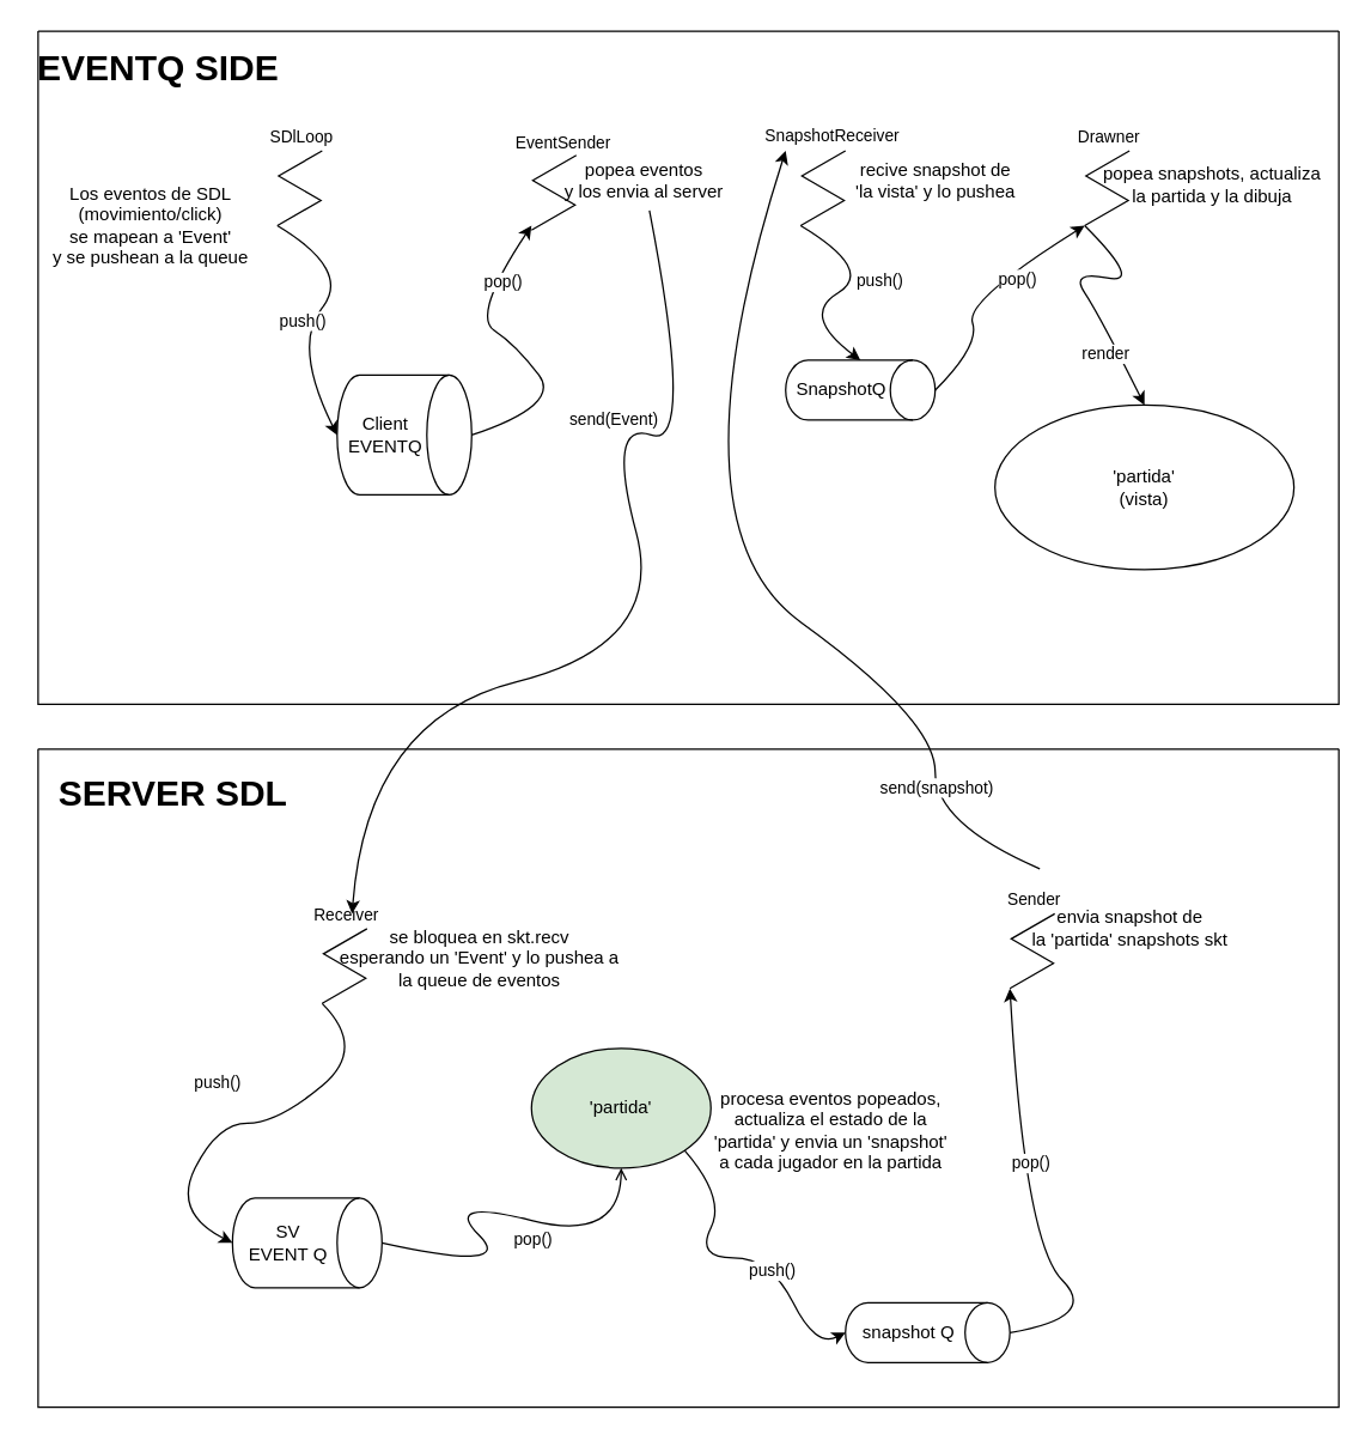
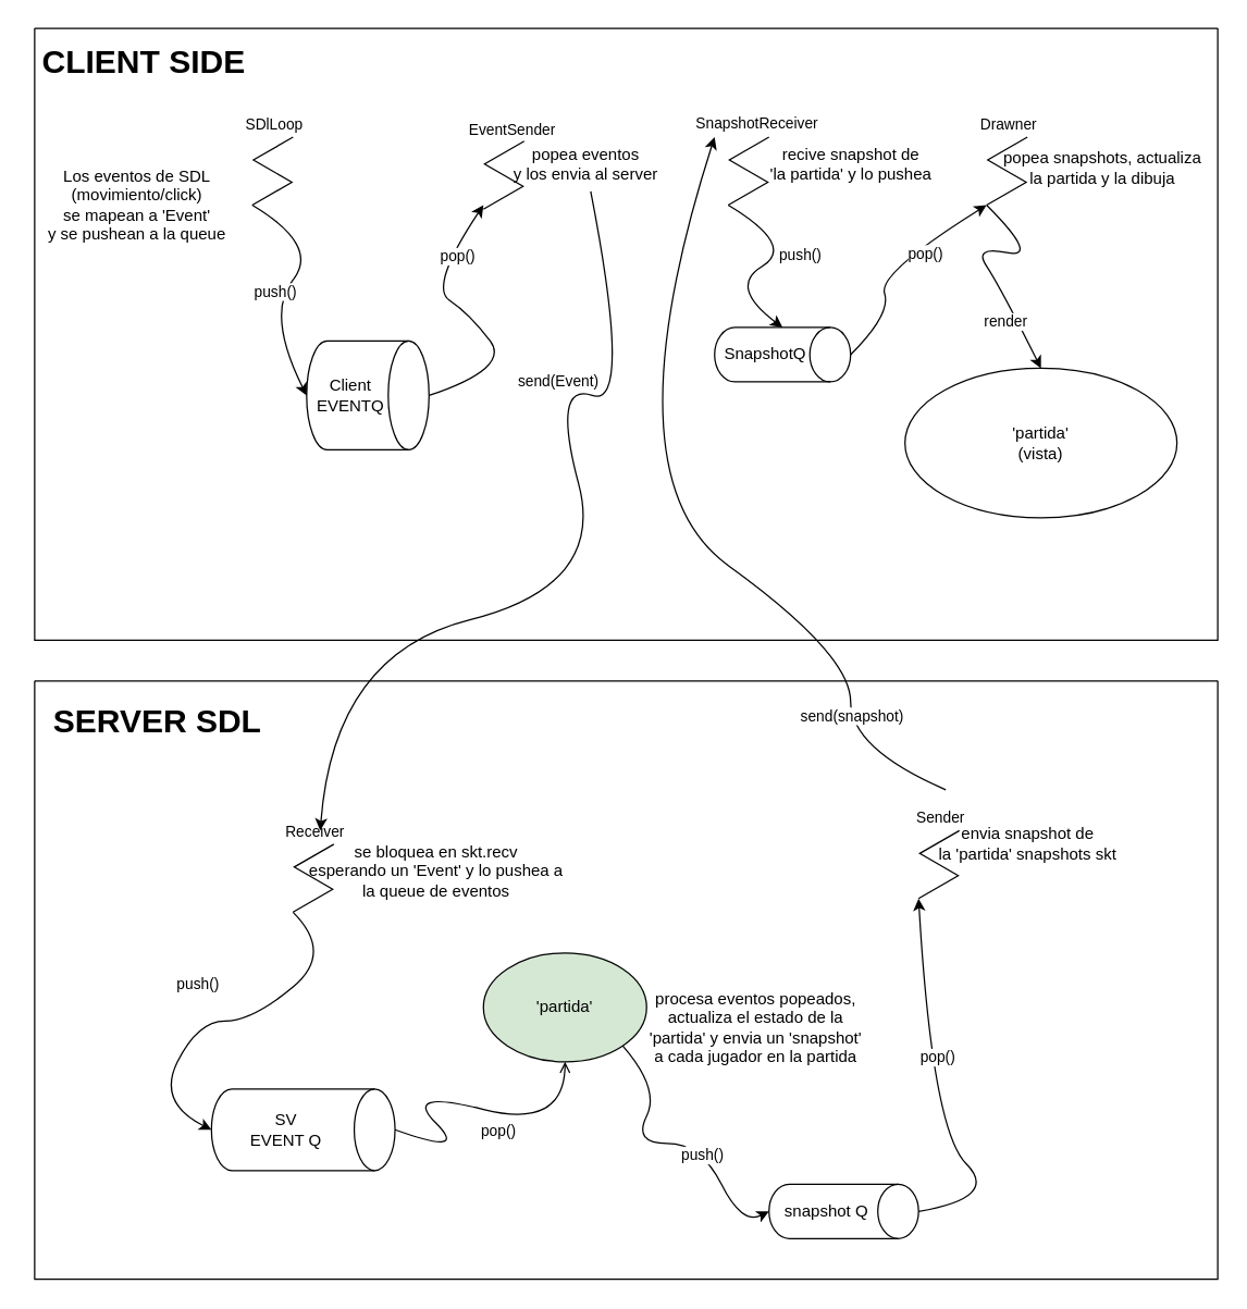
- <mxCell id="32" value="&lt;b&gt;&lt;font style=&quot;font-size: 24px;&quot;&gt;EVENTQ SIDE&lt;/font&gt;&lt;/b&gt;" style="text;html=1;align=center;verticalAlign=middle;resizable=0;points=[];autosize=1;strokeColor=none;fillColor=none;" vertex="1" parent="23"><mxGeometry x="-5" y="5" width="170" height="40" as="geometry" /></mxCell>
+ <mxCell id="32" value="&lt;b&gt;&lt;font style=&quot;font-size: 24px;&quot;&gt;CLIENT SIDE&lt;/font&gt;&lt;/b&gt;" style="text;html=1;align=center;verticalAlign=middle;resizable=0;points=[];autosize=1;strokeColor=none;fillColor=none;" vertex="1" parent="23"><mxGeometry x="-5" y="5" width="170" height="40" as="geometry" /></mxCell>
- <mxCell id="30" value="&lt;div&gt;recive snapshot de&lt;/div&gt;&lt;div&gt;'la vista' y lo pushea&lt;br&gt;&lt;/div&gt;" style="text;html=1;align=center;verticalAlign=middle;resizable=0;points=[];autosize=1;strokeColor=none;fillColor=none;" vertex="1" parent="23"><mxGeometry x="530" y="80" width="140" height="40" as="geometry" /></mxCell>
+ <mxCell id="30" value="&lt;div&gt;recive snapshot de&lt;/div&gt;&lt;div&gt;'la partida' y lo pushea&lt;br&gt;&lt;/div&gt;" style="text;html=1;align=center;verticalAlign=middle;resizable=0;points=[];autosize=1;strokeColor=none;fillColor=none;" vertex="1" parent="23"><mxGeometry x="530" y="80" width="140" height="40" as="geometry" /></mxCell>
- <mxCell id="36" value="&lt;div&gt;SV &lt;br&gt;&lt;/div&gt;&lt;div&gt;EVENT Q&lt;br&gt;&lt;/div&gt;" style="shape=cylinder3;whiteSpace=wrap;html=1;boundedLbl=1;backgroundOutline=1;size=15;direction=south;" vertex="1" parent="1"><mxGeometry x="155" y="800" width="100" height="60" as="geometry" /></mxCell>
+ <mxCell id="36" value="&lt;div&gt;SV &lt;br&gt;&lt;/div&gt;&lt;div&gt;EVENT Q&lt;br&gt;&lt;/div&gt;" style="shape=cylinder3;whiteSpace=wrap;html=1;boundedLbl=1;backgroundOutline=1;size=15;direction=south;" vertex="1" parent="1"><mxGeometry x="155" y="800" width="135" height="60" as="geometry" /></mxCell>
